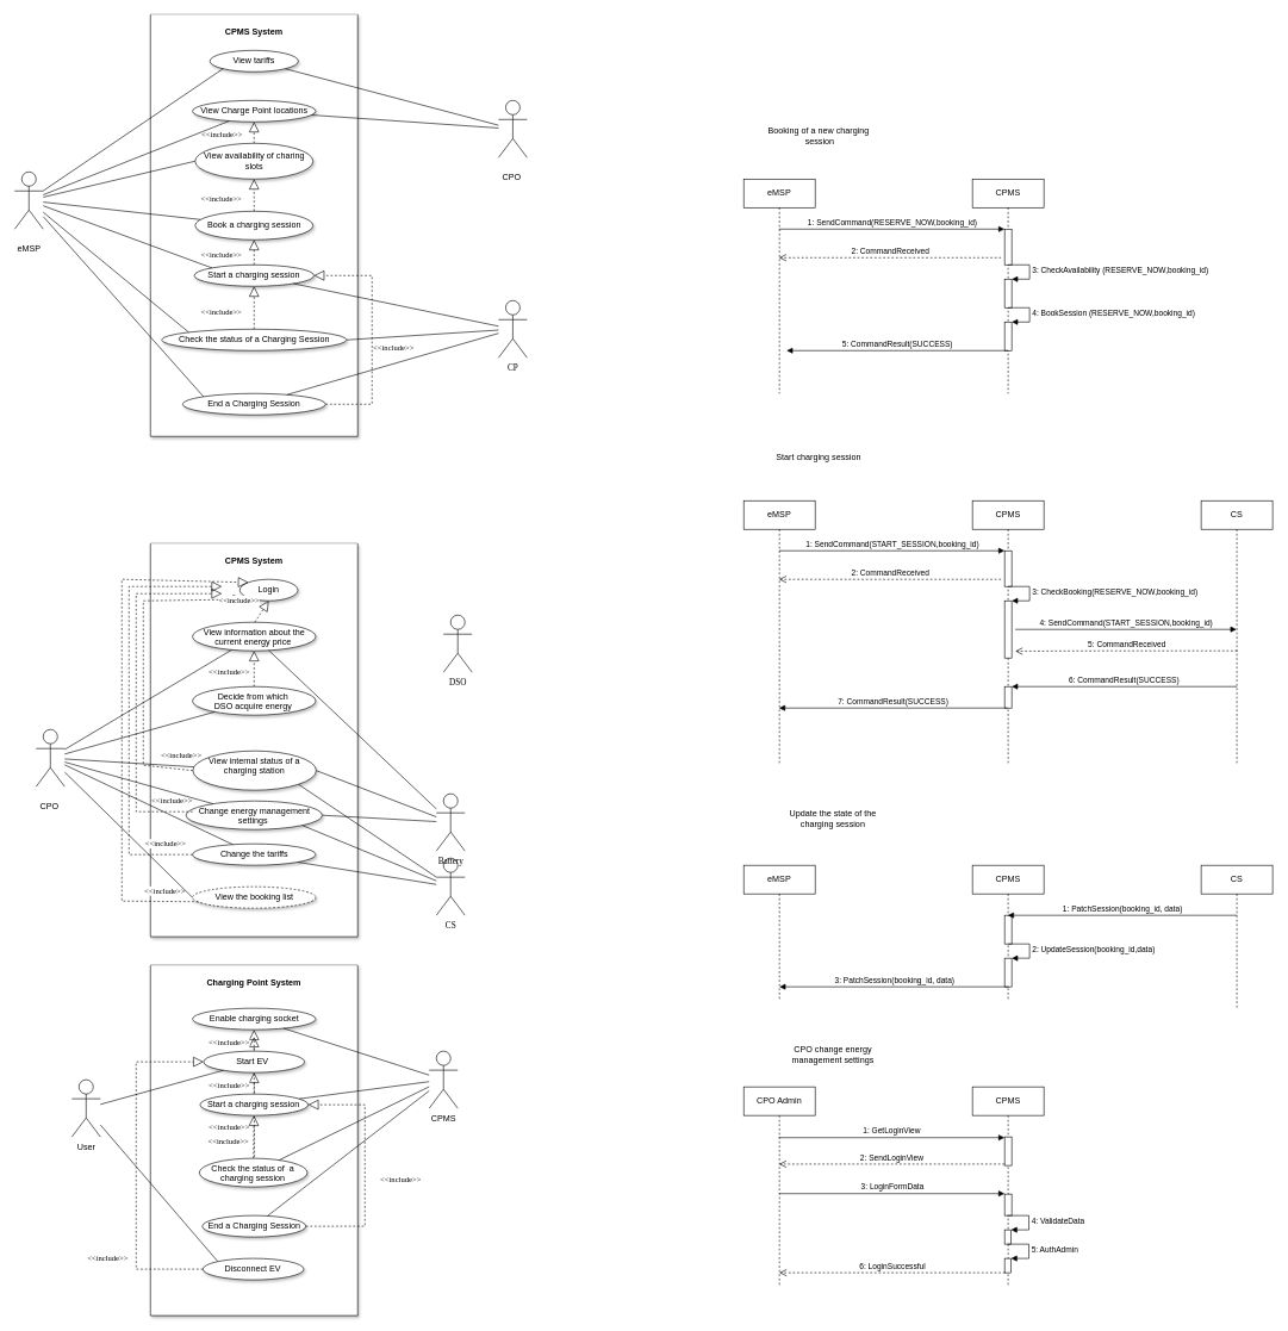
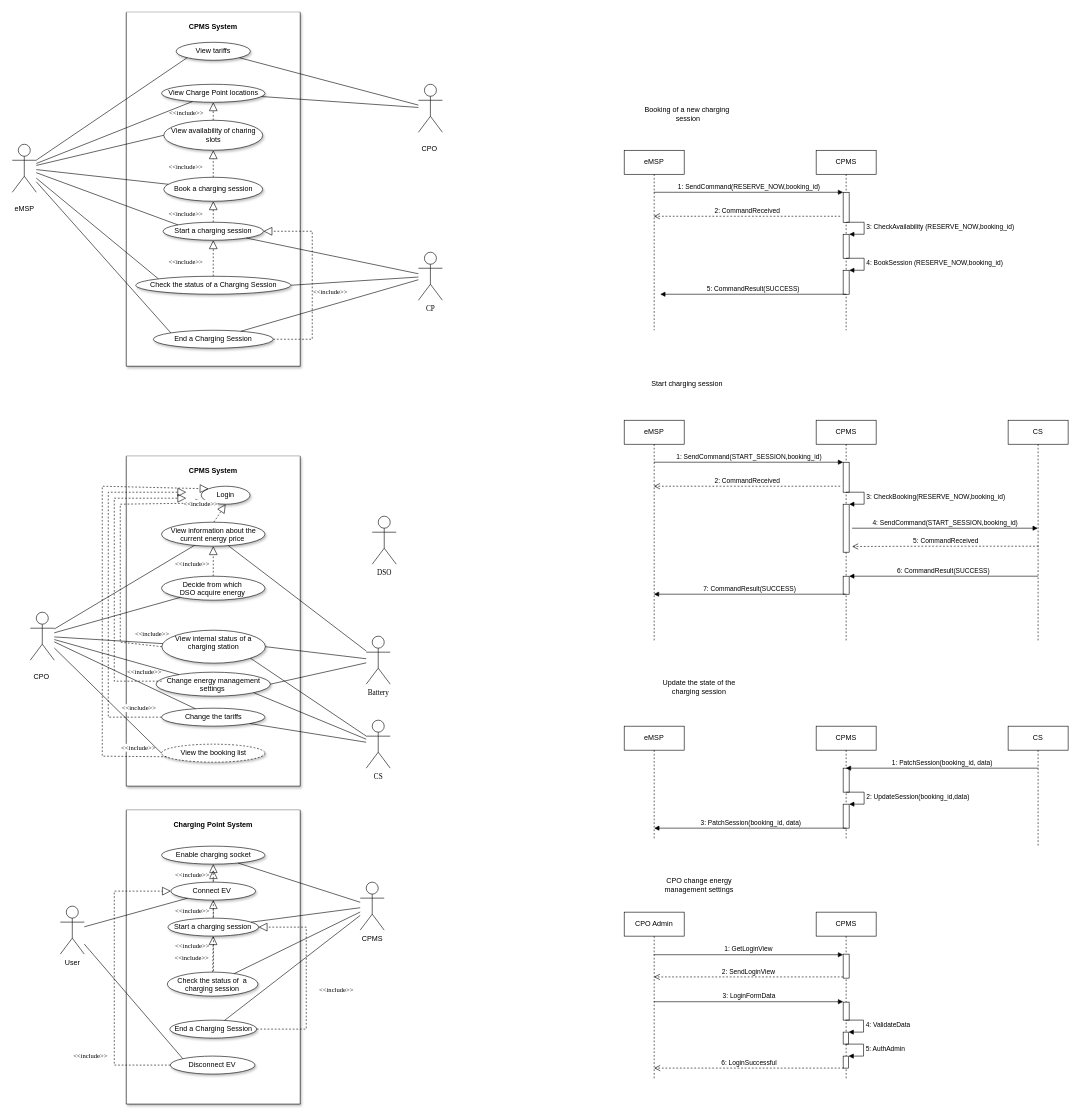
- <mxCell id="46" value="Battery&lt;br&gt;" style="shape=umlActor;verticalLabelPosition=bottom;verticalAlign=top;html=1;outlineConnect=0;rounded=1;shadow=0;sketch=0;fontFamily=Times New Roman;gradientColor=none;gradientDirection=west;" parent="1" vertex="1"><mxGeometry x="610" y="1110" width="40" height="80" as="geometry" /></mxCell>
+ <mxCell id="46" value="Battery&lt;br&gt;" style="shape=umlActor;verticalLabelPosition=bottom;verticalAlign=top;html=1;outlineConnect=0;rounded=1;shadow=0;sketch=0;fontFamily=Times New Roman;gradientColor=none;gradientDirection=west;" parent="1" vertex="1"><mxGeometry x="610" y="1060" width="40" height="80" as="geometry" /></mxCell>
- <mxCell id="57" value="Start EV&amp;nbsp;" style="ellipse;whiteSpace=wrap;html=1;verticalAlign=top;rounded=1;shadow=1;sketch=0;gradientColor=none;gradientDirection=west;" parent="54" vertex="1"><mxGeometry x="74.37" y="120" width="141.25" height="30" as="geometry" /></mxCell>
+ <mxCell id="57" value="Connect EV&amp;nbsp;" style="ellipse;whiteSpace=wrap;html=1;verticalAlign=top;rounded=1;shadow=1;sketch=0;gradientColor=none;gradientDirection=west;" parent="54" vertex="1"><mxGeometry x="74.37" y="120" width="141.25" height="30" as="geometry" /></mxCell>
